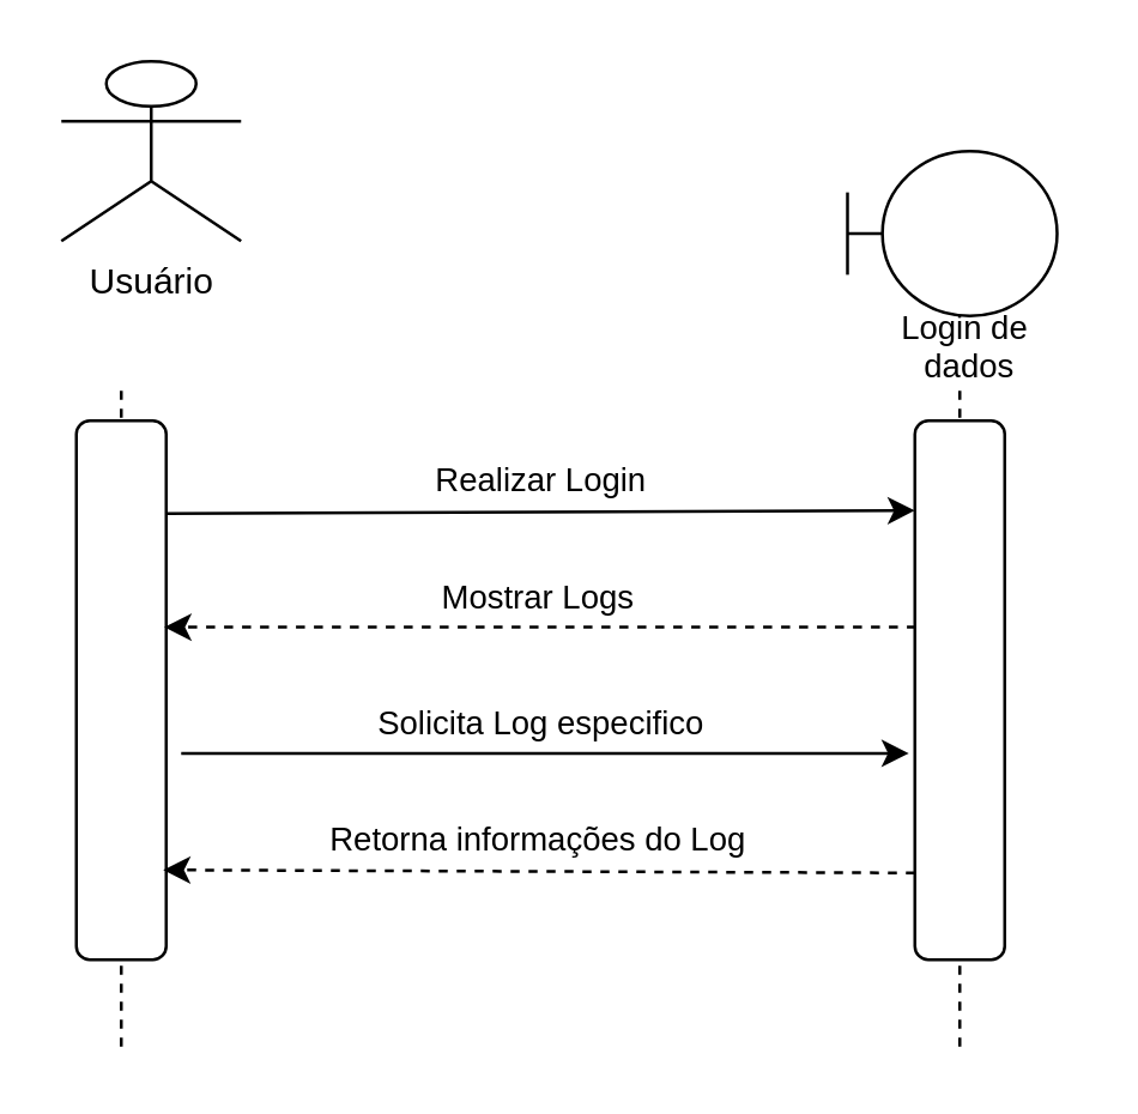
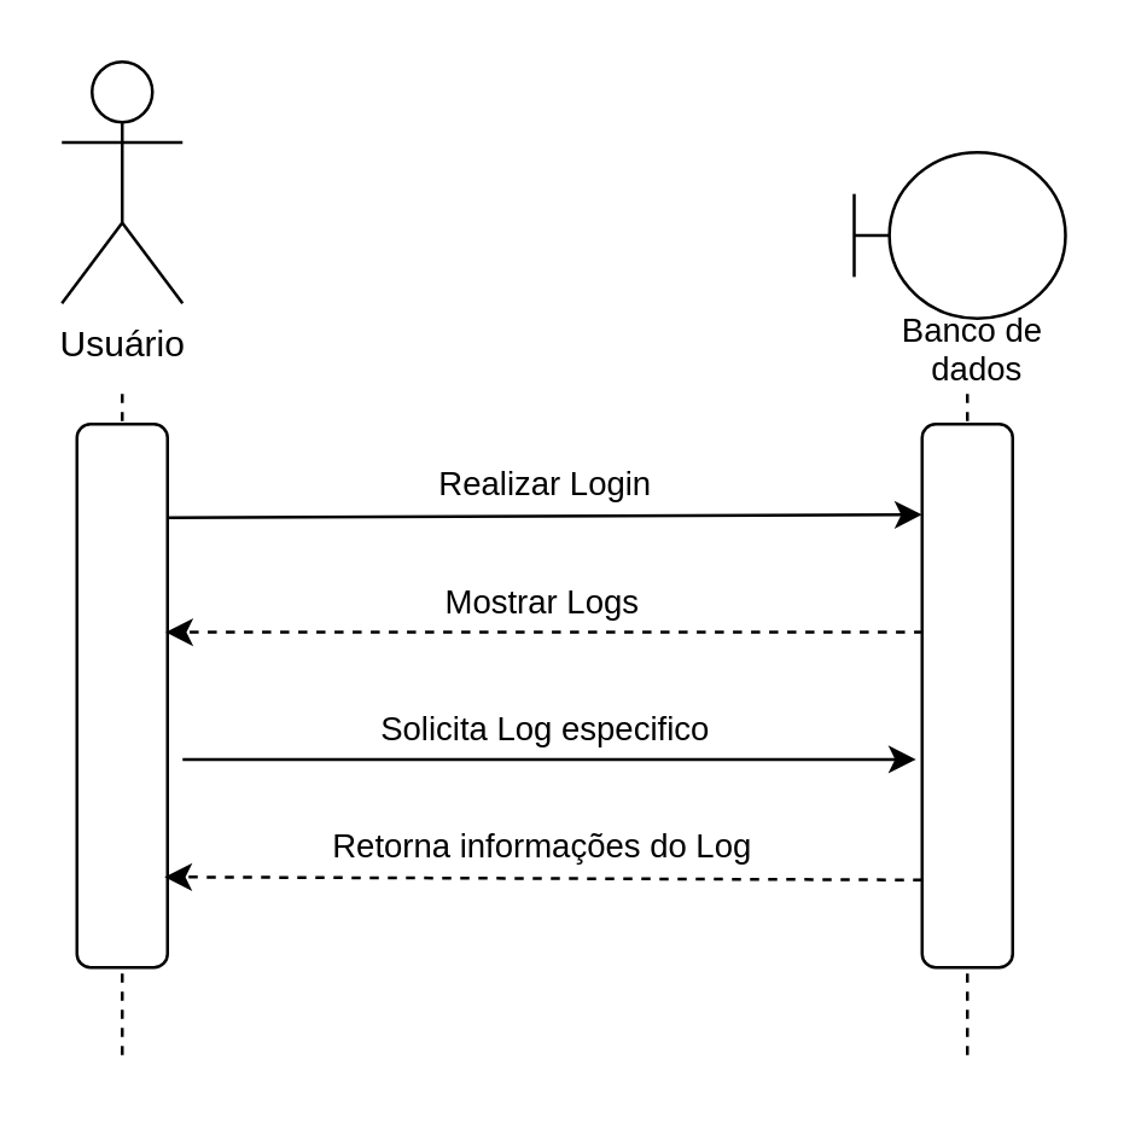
- <mxCell id="3" value="Usuário" style="shape=umlActor;verticalLabelPosition=bottom;verticalAlign=top;html=1;outlineConnect=0;" vertex="1" parent="1"><mxGeometry x="20" y="20" width="60" height="60" as="geometry" /></mxCell>
+ <mxCell id="3" value="Usuário" style="shape=umlActor;verticalLabelPosition=bottom;verticalAlign=top;html=1;outlineConnect=0;" vertex="1" parent="1"><mxGeometry x="20" y="20" width="40" height="80" as="geometry" /></mxCell>
- <mxCell id="8" value="&lt;font style=&quot;font-size: 11px;&quot;&gt;Login de&amp;nbsp;&lt;/font&gt;&lt;div style=&quot;font-size: 11px;&quot;&gt;&lt;font style=&quot;font-size: 11px;&quot;&gt;dados&lt;/font&gt;&lt;/div&gt;" style="text;html=1;align=center;verticalAlign=middle;resizable=0;points=[];autosize=1;strokeColor=none;fillColor=none;" vertex="1" parent="1"><mxGeometry x="287.5" y="95" width="70" height="40" as="geometry" /></mxCell>
+ <mxCell id="8" value="&lt;font style=&quot;font-size: 11px;&quot;&gt;Banco de&amp;nbsp;&lt;/font&gt;&lt;div style=&quot;font-size: 11px;&quot;&gt;&lt;font style=&quot;font-size: 11px;&quot;&gt;dados&lt;/font&gt;&lt;/div&gt;" style="text;html=1;align=center;verticalAlign=middle;resizable=0;points=[];autosize=1;strokeColor=none;fillColor=none;" vertex="1" parent="1"><mxGeometry x="287.5" y="95" width="70" height="40" as="geometry" /></mxCell>
